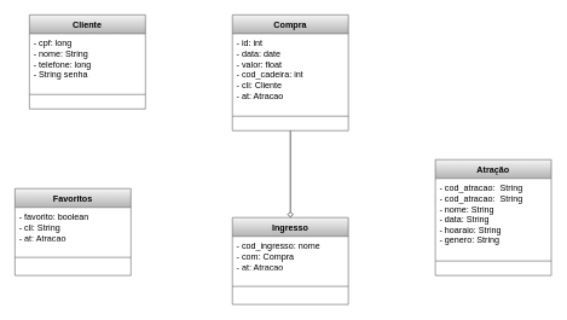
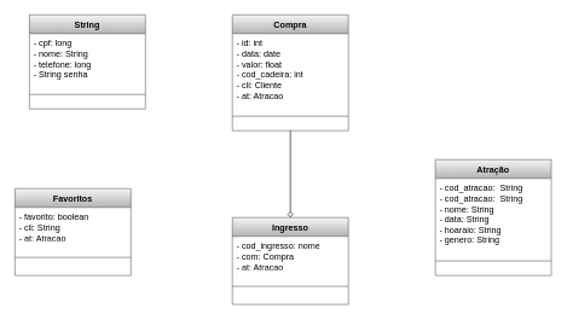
- <mxCell id="5" value="Cliente" style="swimlane;fontStyle=1;align=center;verticalAlign=top;childLayout=stackLayout;horizontal=1;startSize=26;horizontalStack=0;resizeParent=1;resizeParentMax=0;resizeLast=0;collapsible=1;marginBottom=0;whiteSpace=wrap;html=1;fillColor=#f5f5f5;gradientColor=#b3b3b3;strokeColor=#666666;" vertex="1" parent="1"><mxGeometry x="40" y="20" width="160" height="130" as="geometry" /></mxCell>
+ <mxCell id="5" value="String" style="swimlane;fontStyle=1;align=center;verticalAlign=top;childLayout=stackLayout;horizontal=1;startSize=26;horizontalStack=0;resizeParent=1;resizeParentMax=0;resizeLast=0;collapsible=1;marginBottom=0;whiteSpace=wrap;html=1;fillColor=#f5f5f5;gradientColor=#b3b3b3;strokeColor=#666666;" vertex="1" parent="1"><mxGeometry x="40" y="20" width="160" height="130" as="geometry" /></mxCell>
